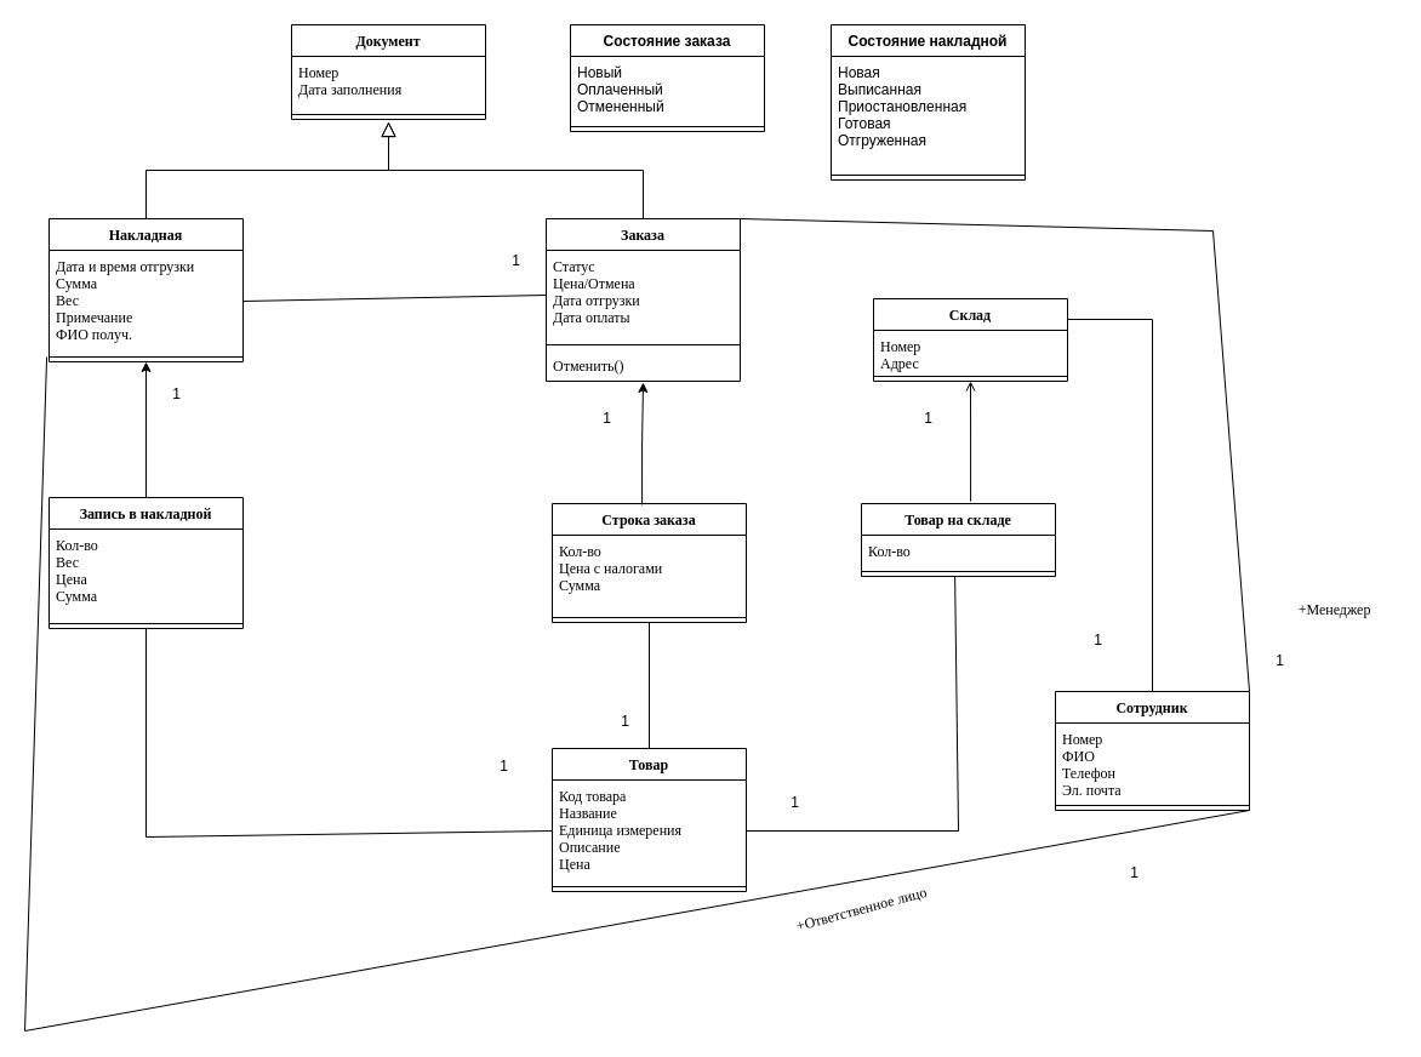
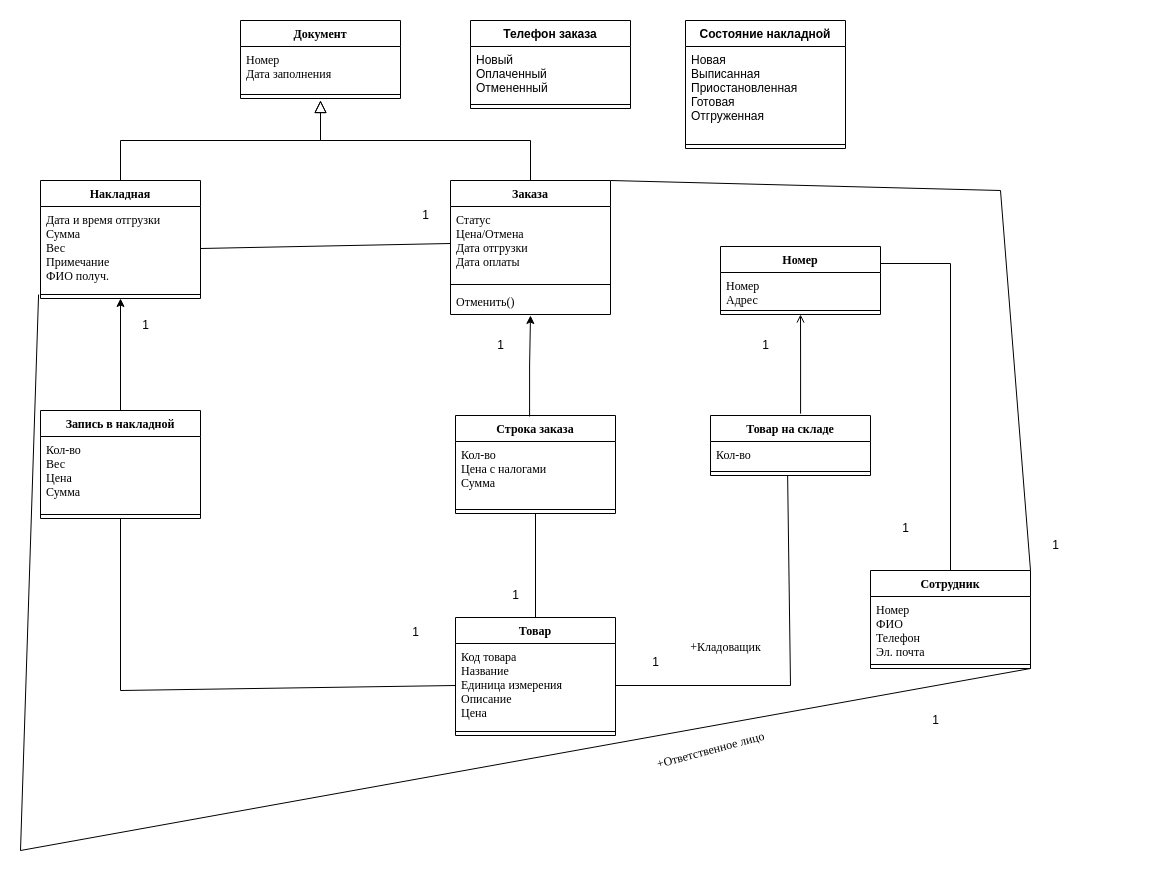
- <mxCell id="5" value="Состояние заказа" style="swimlane;fontStyle=1;align=center;verticalAlign=top;childLayout=stackLayout;horizontal=1;startSize=26;horizontalStack=0;resizeParent=1;resizeParentMax=0;resizeLast=0;collapsible=1;marginBottom=0;" parent="1" vertex="1"><mxGeometry x="470" y="20" width="160" height="88" as="geometry" /></mxCell>
+ <mxCell id="5" value="Телефон заказа" style="swimlane;fontStyle=1;align=center;verticalAlign=top;childLayout=stackLayout;horizontal=1;startSize=26;horizontalStack=0;resizeParent=1;resizeParentMax=0;resizeLast=0;collapsible=1;marginBottom=0;" parent="1" vertex="1"><mxGeometry x="470" y="20" width="160" height="88" as="geometry" /></mxCell>
- <mxCell id="20" value="Склад" style="swimlane;fontStyle=1;align=center;verticalAlign=top;childLayout=stackLayout;horizontal=1;startSize=26;horizontalStack=0;resizeParent=1;resizeParentMax=0;resizeLast=0;collapsible=1;marginBottom=0;fontFamily=Verdana;" vertex="1" parent="1"><mxGeometry x="720" y="246" width="160" height="68" as="geometry" /></mxCell>
+ <mxCell id="20" value="Номер" style="swimlane;fontStyle=1;align=center;verticalAlign=top;childLayout=stackLayout;horizontal=1;startSize=26;horizontalStack=0;resizeParent=1;resizeParentMax=0;resizeLast=0;collapsible=1;marginBottom=0;fontFamily=Verdana;" vertex="1" parent="1"><mxGeometry x="720" y="246" width="160" height="68" as="geometry" /></mxCell>
- <mxCell id="59" value="+Менеджер" style="text;html=1;align=center;verticalAlign=middle;resizable=0;points=[];autosize=1;strokeColor=none;fillColor=none;fontFamily=Verdana;" vertex="1" parent="1"><mxGeometry x="1050" y="488" width="100" height="30" as="geometry" /></mxCell>
+ <mxCell id="58" value="+Кладоващик" style="text;html=1;align=center;verticalAlign=middle;resizable=0;points=[];autosize=1;strokeColor=none;fillColor=none;fontFamily=Verdana;" vertex="1" parent="1"><mxGeometry x="670" y="632" width="110" height="30" as="geometry" /></mxCell>
